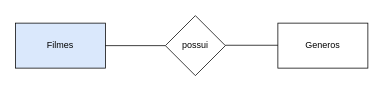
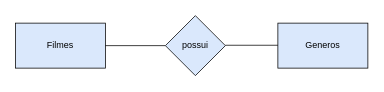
- <mxCell id="4" value="possui" style="rhombus;whiteSpace=wrap;html=1;" vertex="1" parent="1"><mxGeometry x="220" y="20" width="80" height="80" as="geometry" /></mxCell>
+ <mxCell id="4" value="possui" style="rhombus;whiteSpace=wrap;html=1;fillColor=#dae8fc;" vertex="1" parent="1"><mxGeometry x="220" y="20" width="80" height="80" as="geometry" /></mxCell>
- <mxCell id="6" value="Generos" style="rounded=0;whiteSpace=wrap;html=1;" vertex="1" parent="1"><mxGeometry x="370" y="30" width="120" height="60" as="geometry" /></mxCell>
+ <mxCell id="6" value="Generos" style="rounded=0;whiteSpace=wrap;html=1;fillColor=#dae8fc;" vertex="1" parent="1"><mxGeometry x="370" y="30" width="120" height="60" as="geometry" /></mxCell>
